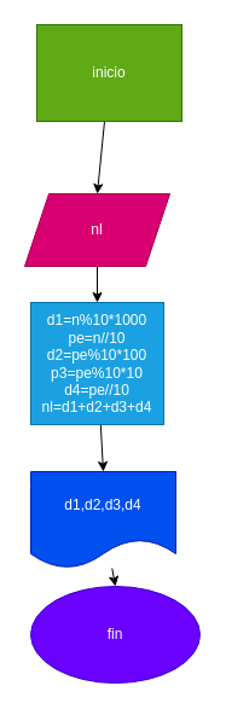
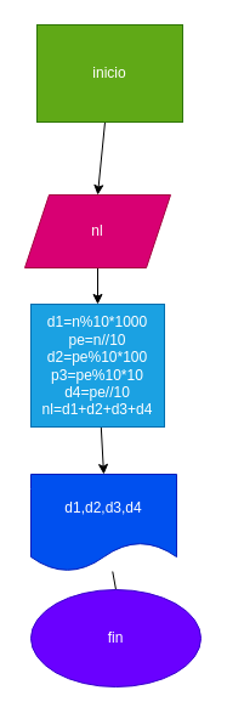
- <mxCell id="8" style="edgeStyle=none;html=1;entryX=0.5;entryY=0;entryDx=0;entryDy=0;" edge="1" parent="1" source="9" target="10"><mxGeometry relative="1" as="geometry" /></mxCell>
+ <mxCell id="8" style="edgeStyle=none;html=1;entryX=0.5;entryY=0;entryDx=0;entryDy=0;endArrow=none;" edge="1" parent="1" source="9" target="10"><mxGeometry relative="1" as="geometry" /></mxCell>
